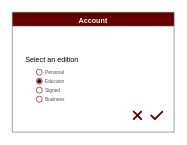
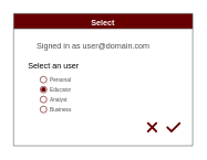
- <mxCell id="2" value="Account" style="swimlane;whiteSpace=wrap;html=1;shadow=0;dashed=0;strokeWidth=1;align=center;verticalAlign=top;fontFamily=Helvetica;fontSize=12;fontColor=#FFFFFF;fillColor=#660000;movable=1;resizable=1;rotatable=1;deletable=1;editable=1;locked=0;connectable=1;strokeColor=#666666;swimlaneFillColor=#FFFFFF;" vertex="1" parent="1"><mxGeometry x="20" y="20" width="270" height="200" as="geometry" /></mxCell>
+ <mxCell id="2" value="Select" style="swimlane;whiteSpace=wrap;html=1;shadow=0;dashed=0;strokeWidth=1;align=center;verticalAlign=top;fontFamily=Helvetica;fontSize=12;fontColor=#FFFFFF;fillColor=#660000;movable=1;resizable=1;rotatable=1;deletable=1;editable=1;locked=0;connectable=1;strokeColor=#666666;swimlaneFillColor=#FFFFFF;" vertex="1" parent="1"><mxGeometry x="20" y="20" width="270" height="200" as="geometry" /></mxCell>
+ <mxCell id="3" value="Signed in as user@domain.com" style="rounded=0;whiteSpace=wrap;html=1;shadow=0;dashed=0;strokeWidth=1;align=left;verticalAlign=top;fontFamily=Helvetica;fontSize=12;fontColor=#4D4D4D;fillColor=none;spacingLeft=5;strokeColor=none;spacing=0;spacingTop=-2;" vertex="1" parent="2"><mxGeometry x="30" y="40" width="190" height="15" as="geometry" /></mxCell>
- <mxCell id="5" value="Select an edition" style="text;html=1;align=left;verticalAlign=middle;whiteSpace=wrap;rounded=0;" vertex="1" parent="2"><mxGeometry x="20" y="65" width="150" height="30" as="geometry" /></mxCell>
+ <mxCell id="5" value="Select an user" style="text;html=1;align=left;verticalAlign=middle;whiteSpace=wrap;rounded=0;" vertex="1" parent="2"><mxGeometry x="20" y="65" width="150" height="30" as="geometry" /></mxCell>
- <mxCell id="7" value="Signed" style="rounded=0;whiteSpace=wrap;html=1;shadow=0;dashed=0;strokeWidth=1;align=left;verticalAlign=top;fontFamily=Helvetica;fontSize=8;fontColor=#4D4D4D;fillColor=none;spacingLeft=5;strokeColor=none;spacing=0;spacingTop=-2;" vertex="1" parent="2"><mxGeometry x="50" y="122.5" width="80" height="15" as="geometry" /></mxCell>
+ <mxCell id="7" value="Analyst" style="rounded=0;whiteSpace=wrap;html=1;shadow=0;dashed=0;strokeWidth=1;align=left;verticalAlign=top;fontFamily=Helvetica;fontSize=8;fontColor=#4D4D4D;fillColor=none;spacingLeft=5;strokeColor=none;spacing=0;spacingTop=-2;" vertex="1" parent="2"><mxGeometry x="50" y="122.5" width="80" height="15" as="geometry" /></mxCell>
